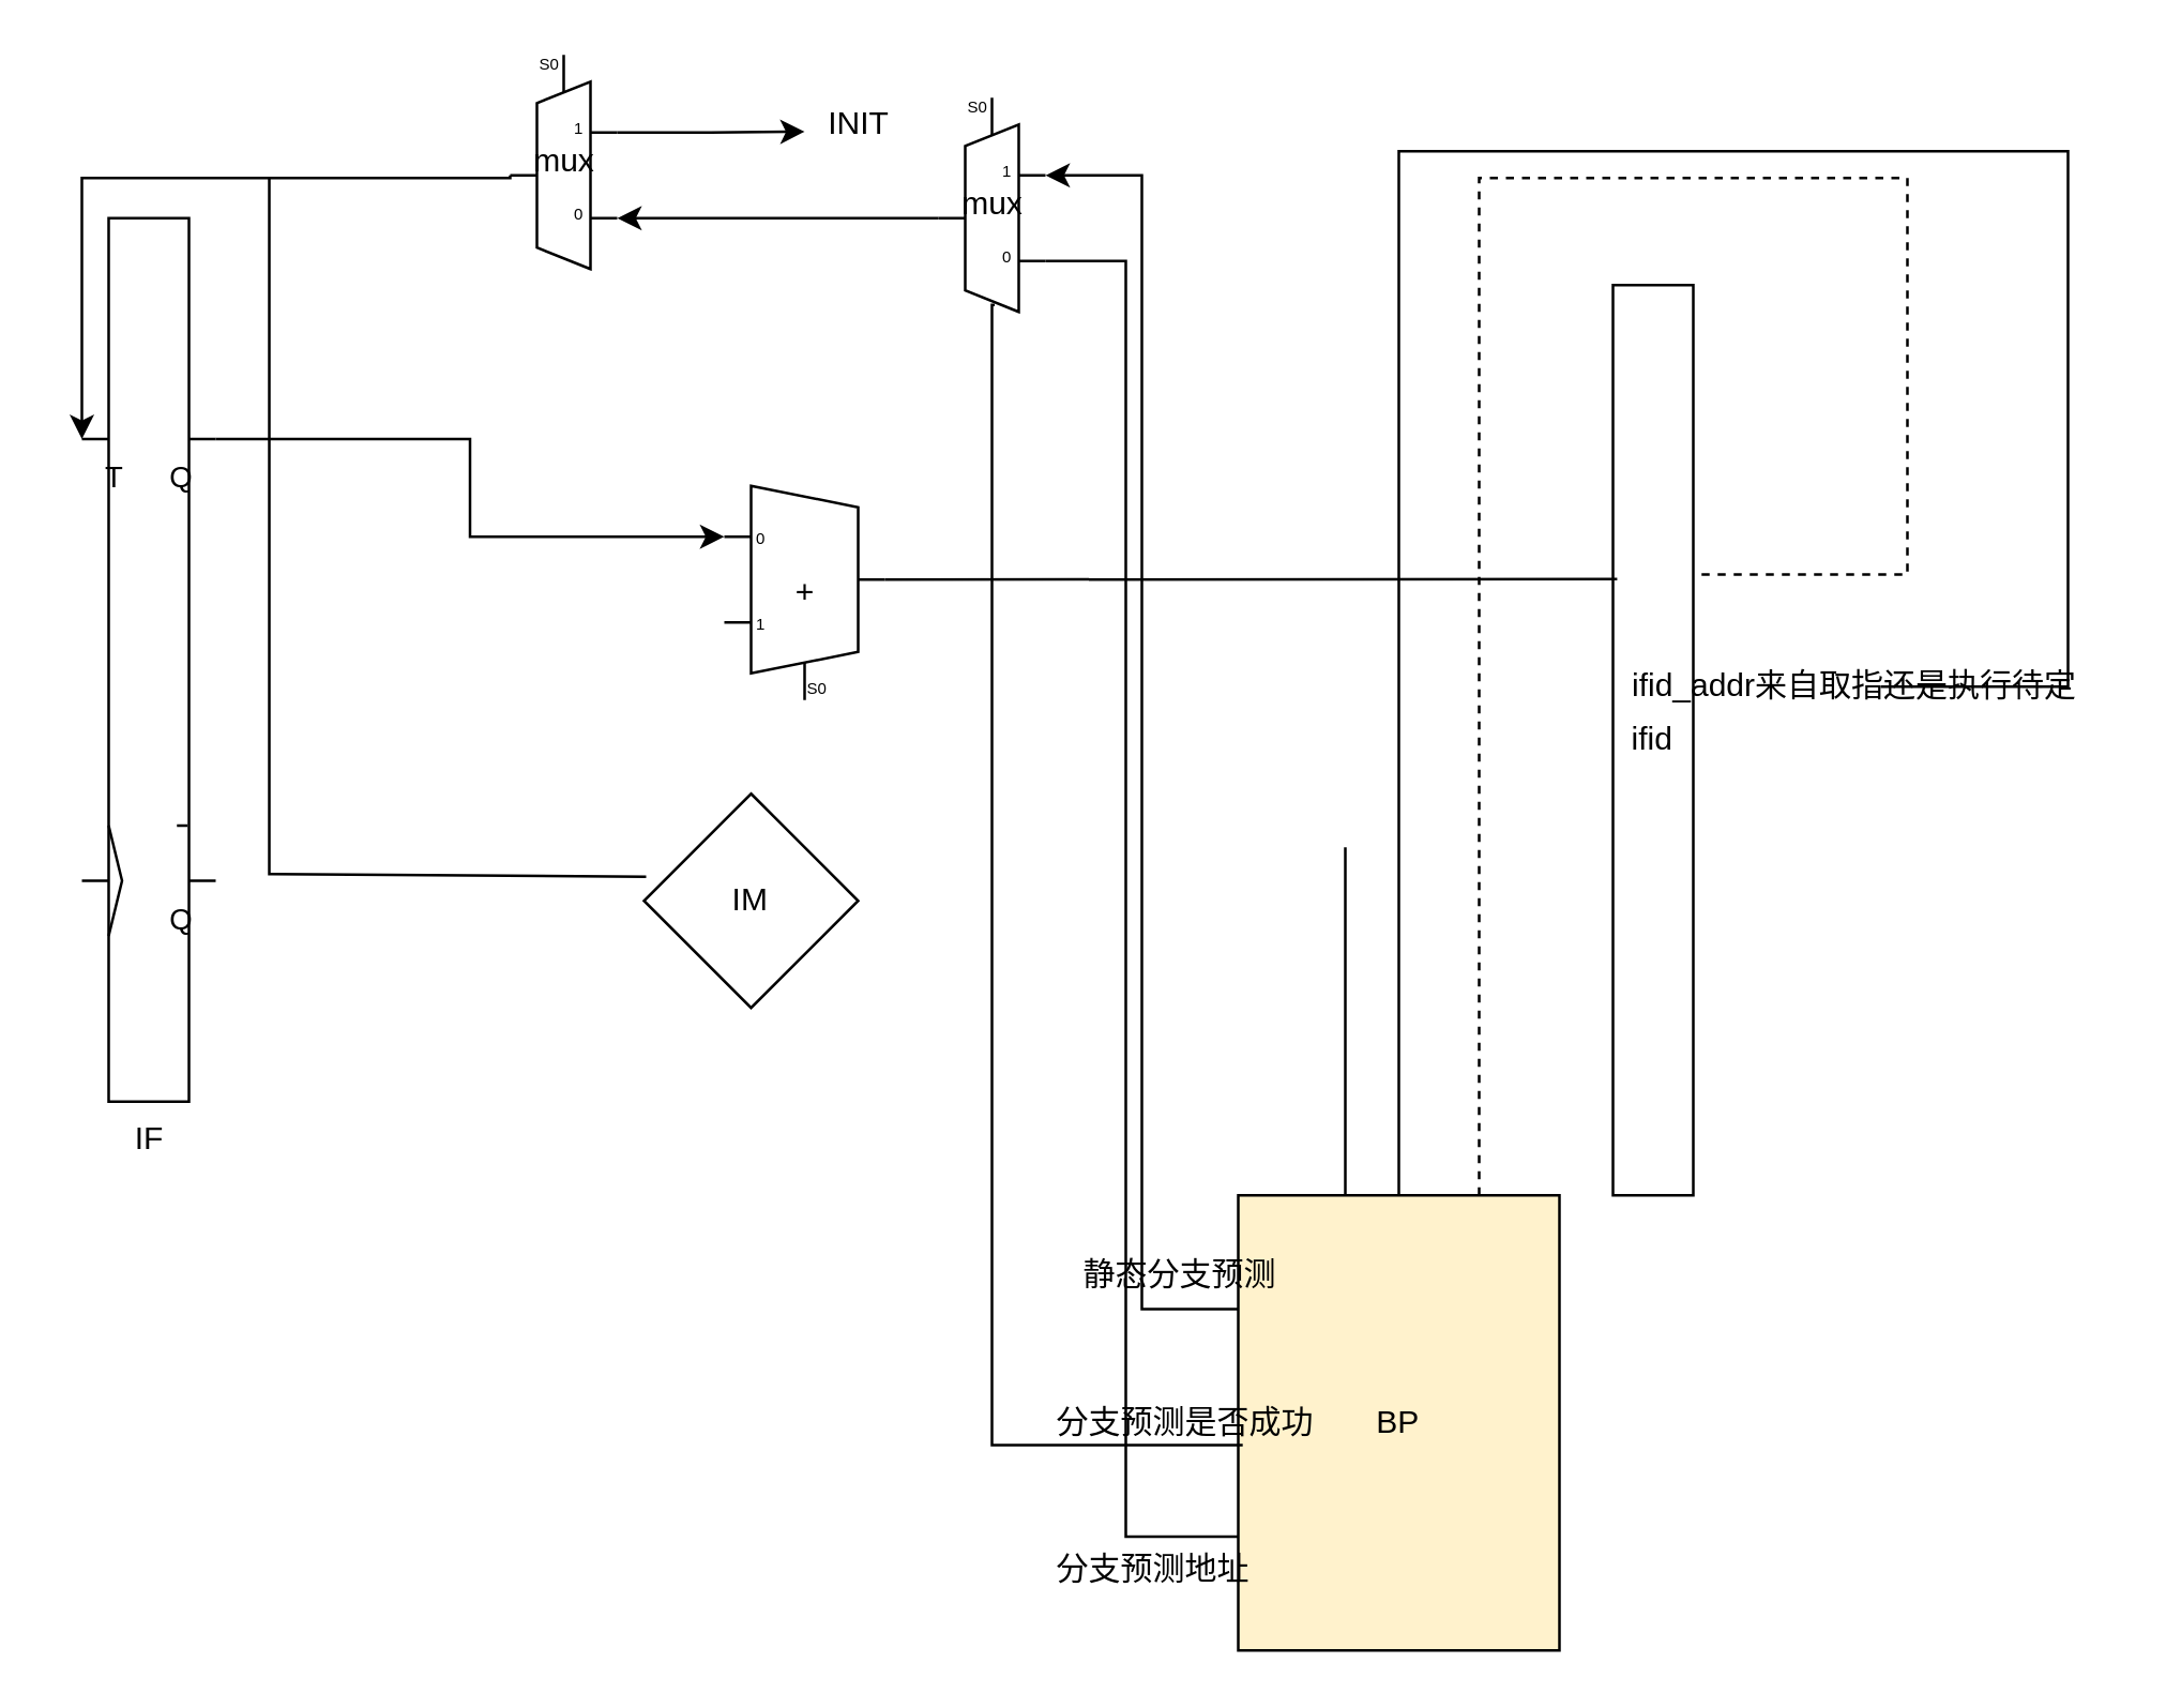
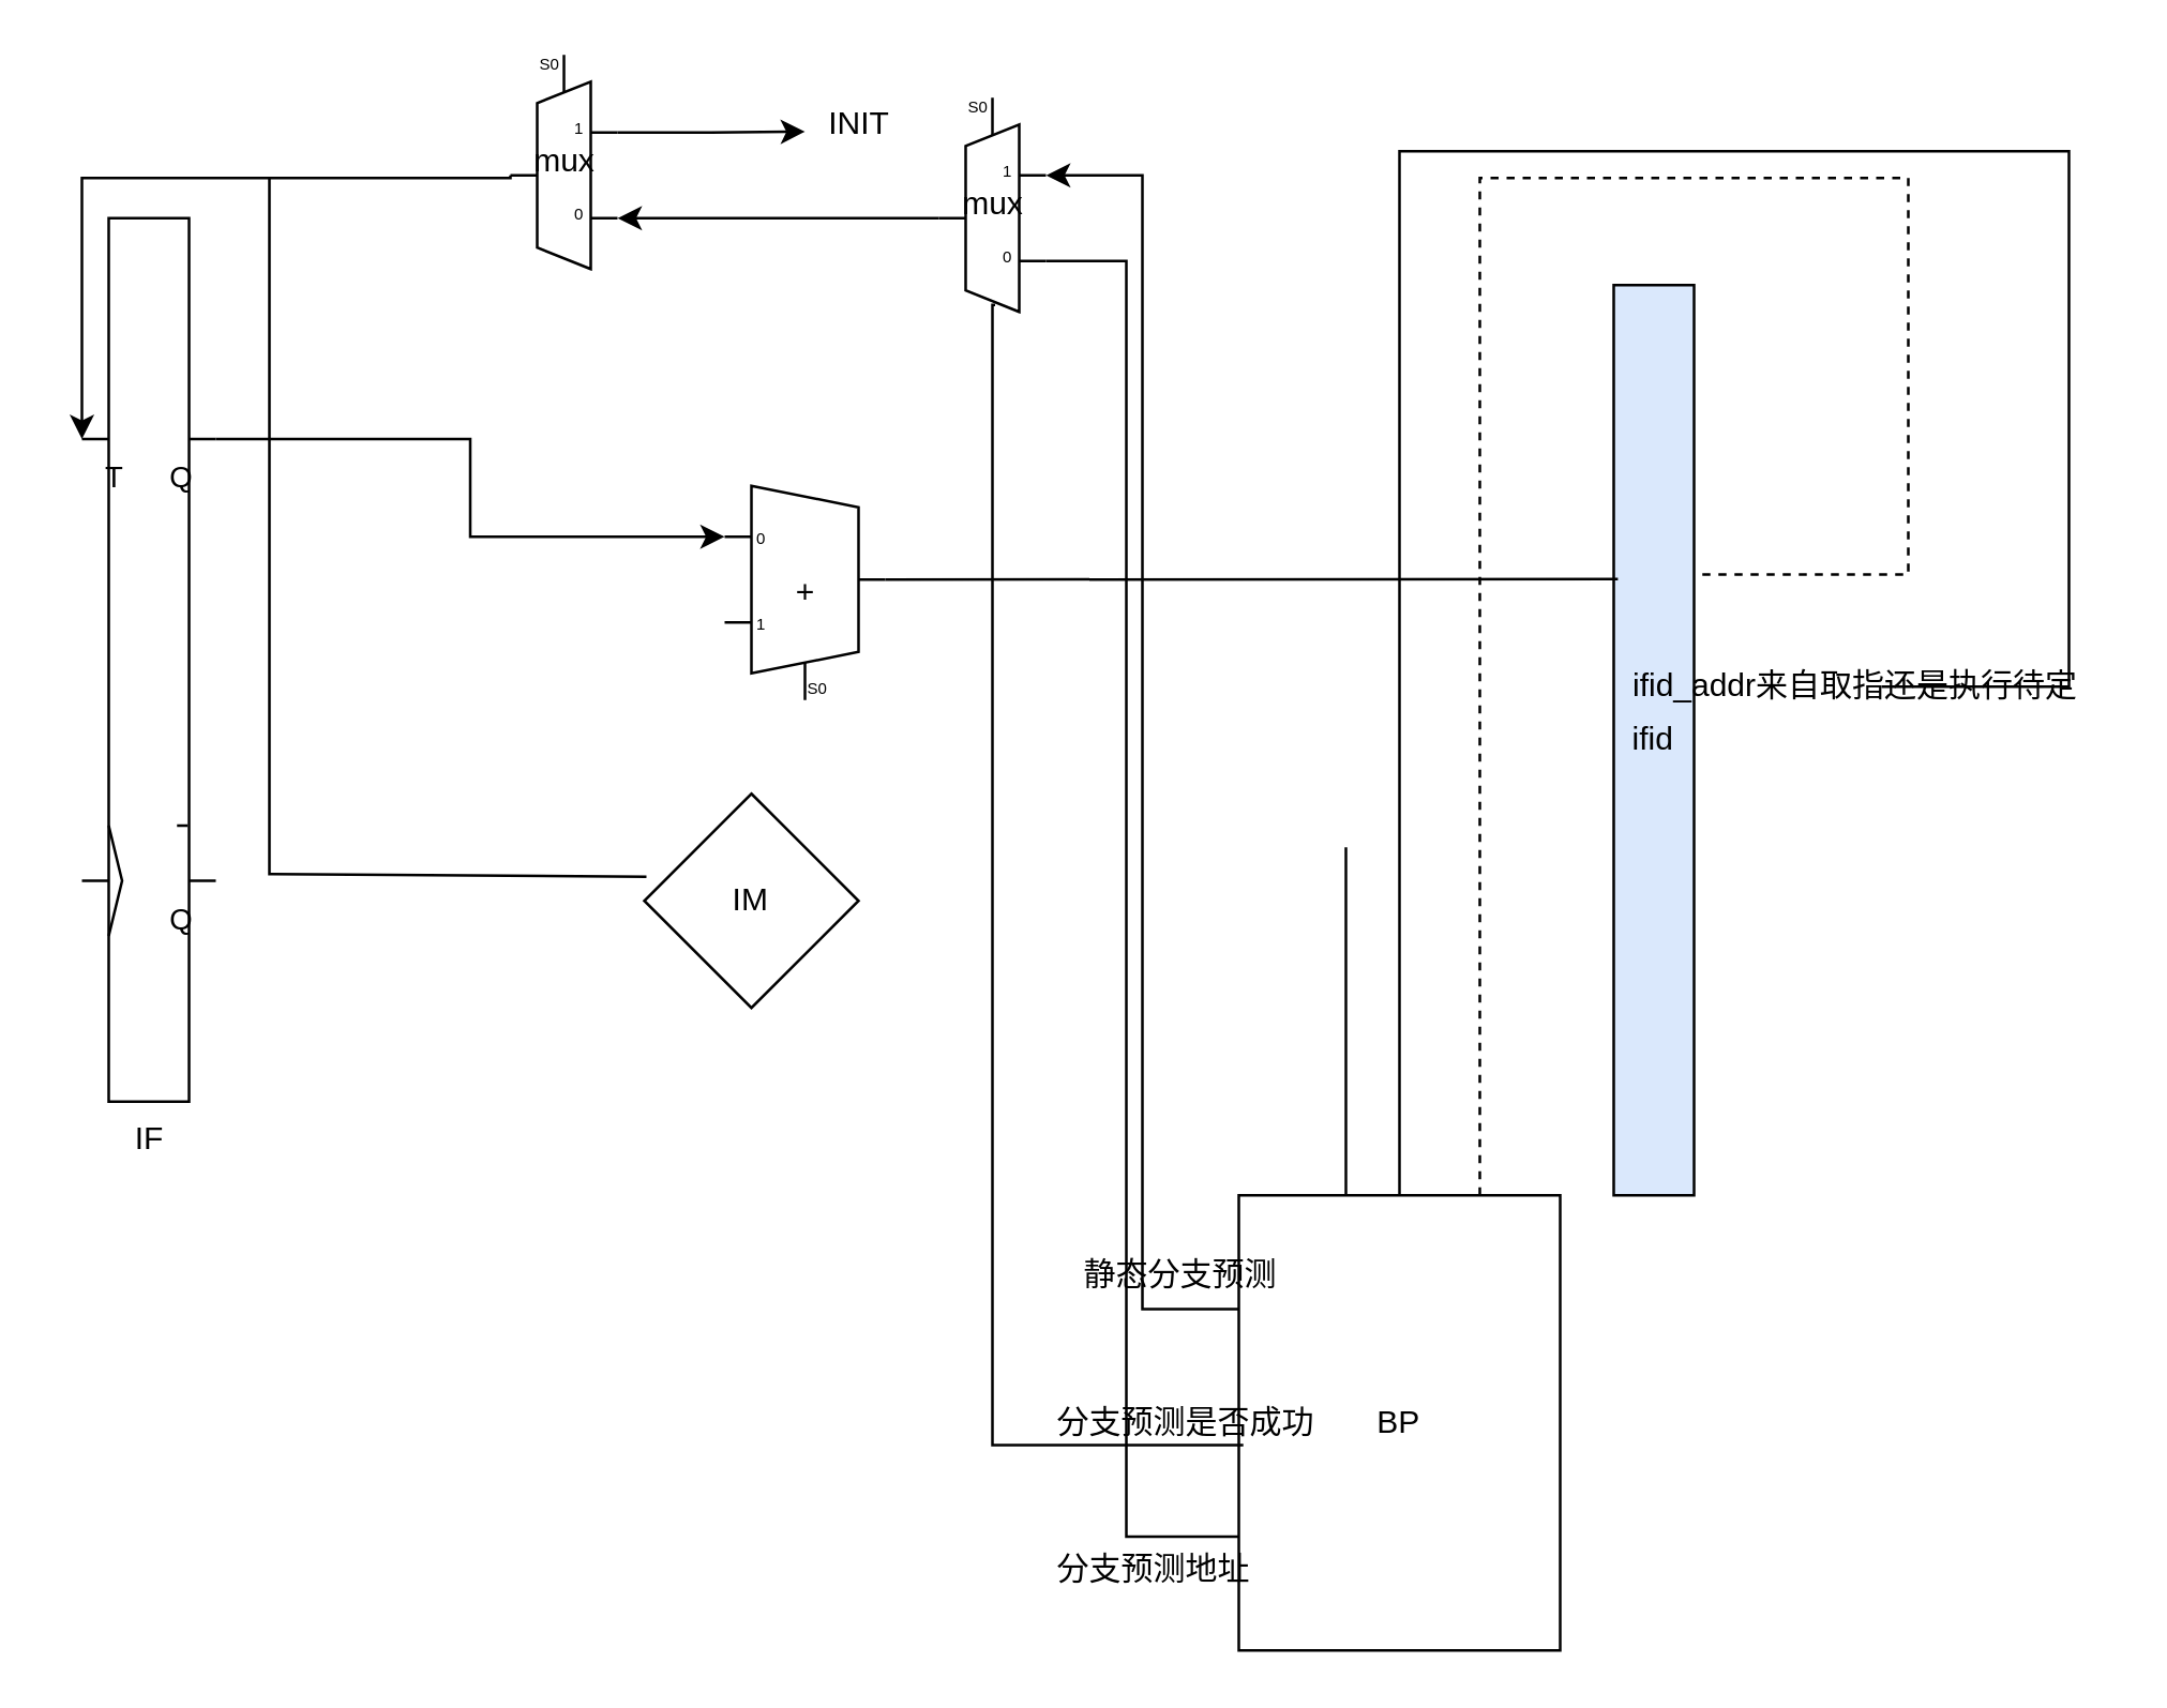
- <mxCell id="11" value="ifid" style="rounded=0;whiteSpace=wrap;html=1;" vertex="1" parent="1"><mxGeometry x="602" y="106" width="30" height="340" as="geometry" /></mxCell>
+ <mxCell id="11" value="ifid" style="rounded=0;whiteSpace=wrap;html=1;fillColor=#dae8fc;" vertex="1" parent="1"><mxGeometry x="602" y="106" width="30" height="340" as="geometry" /></mxCell>
- <mxCell id="13" value="BP" style="rounded=0;whiteSpace=wrap;html=1;fillColor=#fff2cc;" vertex="1" parent="1"><mxGeometry x="462" y="446" width="120" height="170" as="geometry" /></mxCell>
+ <mxCell id="13" value="BP" style="rounded=0;whiteSpace=wrap;html=1;" vertex="1" parent="1"><mxGeometry x="462" y="446" width="120" height="170" as="geometry" /></mxCell>
